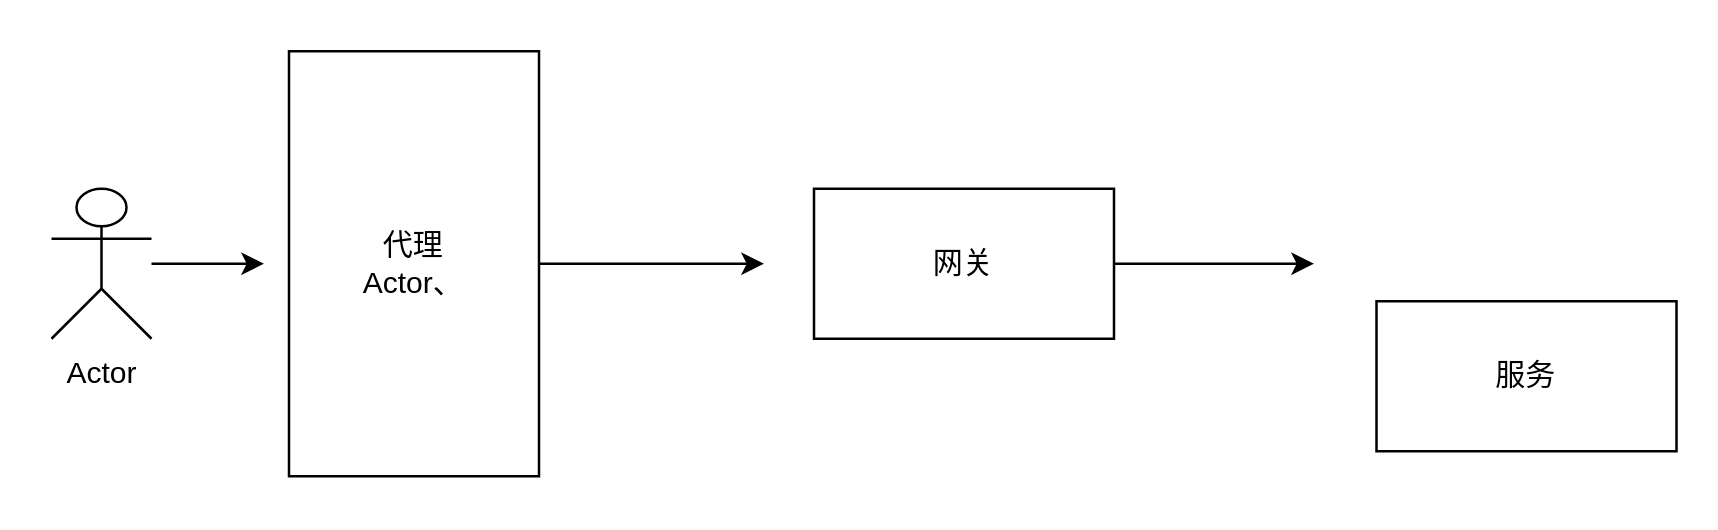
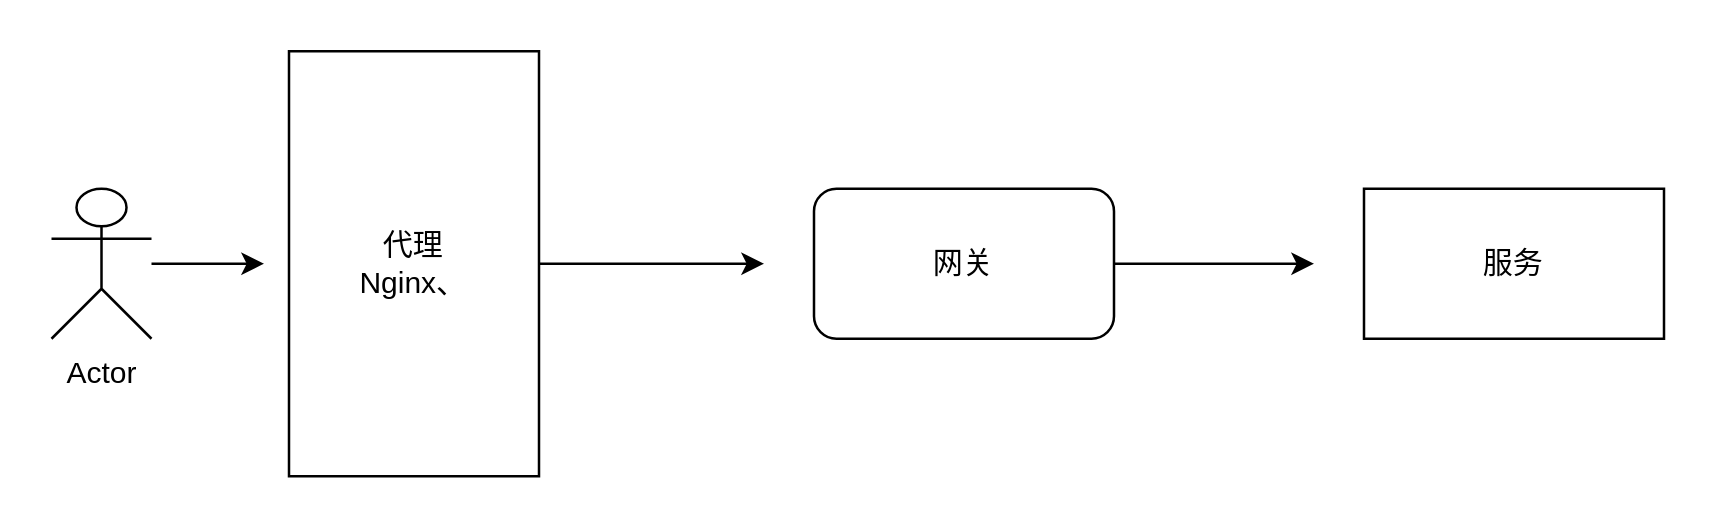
- <mxCell id="5" value="代理&lt;div&gt;Actor、&lt;/div&gt;" style="rounded=0;whiteSpace=wrap;html=1;" vertex="1" parent="1"><mxGeometry x="115" y="20" width="100" height="170" as="geometry" /></mxCell>
+ <mxCell id="5" value="代理&lt;div&gt;Nginx、&lt;/div&gt;" style="rounded=0;whiteSpace=wrap;html=1;" vertex="1" parent="1"><mxGeometry x="115" y="20" width="100" height="170" as="geometry" /></mxCell>
- <mxCell id="7" value="网关" style="rounded=0;whiteSpace=wrap;html=1;" vertex="1" parent="1"><mxGeometry x="325" y="75" width="120" height="60" as="geometry" /></mxCell>
+ <mxCell id="7" value="网关" style="whiteSpace=wrap;html=1;rounded=1;" vertex="1" parent="1"><mxGeometry x="325" y="75" width="120" height="60" as="geometry" /></mxCell>
- <mxCell id="8" value="服务" style="rounded=0;whiteSpace=wrap;html=1;" vertex="1" parent="1"><mxGeometry x="550" y="120" width="120" height="60" as="geometry" /></mxCell>
+ <mxCell id="8" value="服务" style="rounded=0;whiteSpace=wrap;html=1;" vertex="1" parent="1"><mxGeometry x="545" y="75" width="120" height="60" as="geometry" /></mxCell>
